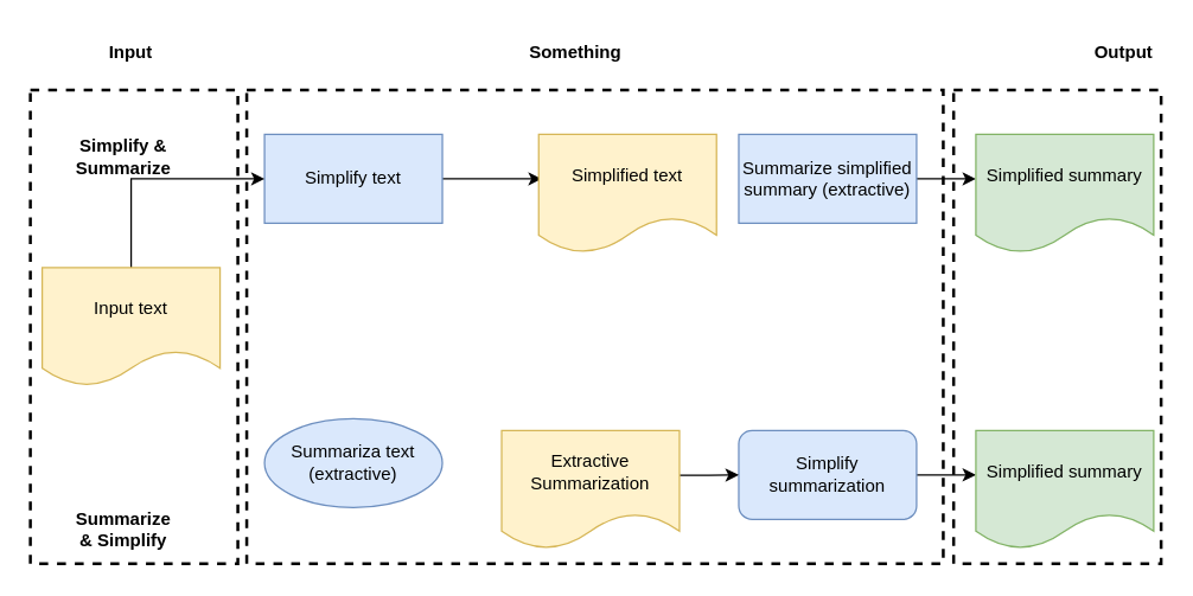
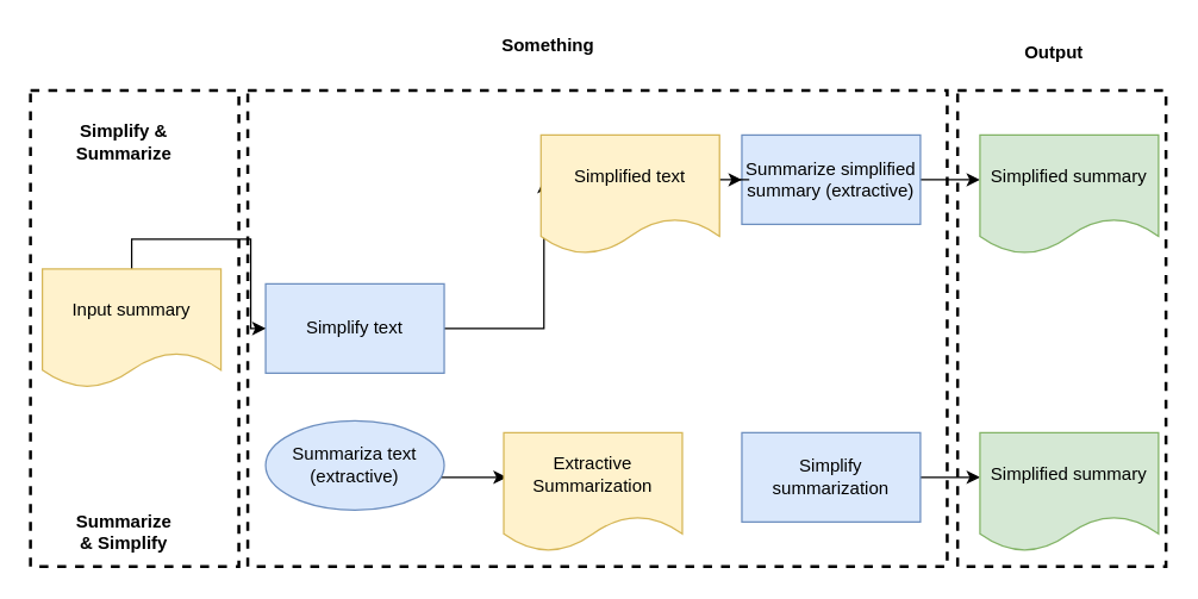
- <mxCell id="23" value="&lt;b&gt;Input&lt;/b&gt;" style="text;html=1;strokeColor=none;fillColor=none;align=center;verticalAlign=middle;whiteSpace=wrap;rounded=0;dashed=1;" vertex="1" parent="1"><mxGeometry x="58" y="20" width="60" height="30" as="geometry" /></mxCell>
- <mxCell id="24" value="&lt;b&gt;Something&lt;/b&gt;" style="text;html=1;strokeColor=none;fillColor=none;align=center;verticalAlign=middle;whiteSpace=wrap;rounded=0;dashed=1;" vertex="1" parent="1"><mxGeometry x="308" y="20" width="160" height="30" as="geometry" /></mxCell>
+ <mxCell id="24" value="&lt;b&gt;Something&lt;/b&gt;" style="text;html=1;strokeColor=none;fillColor=none;align=center;verticalAlign=middle;whiteSpace=wrap;rounded=0;dashed=1;" vertex="1" parent="1"><mxGeometry x="288" y="15" width="160" height="30" as="geometry" /></mxCell>
- <mxCell id="25" value="&lt;b&gt;Output&lt;/b&gt;" style="text;html=1;strokeColor=none;fillColor=none;align=center;verticalAlign=middle;whiteSpace=wrap;rounded=0;dashed=1;" vertex="1" parent="1"><mxGeometry x="728" y="20" width="60" height="30" as="geometry" /></mxCell>
+ <mxCell id="25" value="&lt;b&gt;Output&lt;/b&gt;" style="text;html=1;strokeColor=none;fillColor=none;align=center;verticalAlign=middle;whiteSpace=wrap;rounded=0;dashed=1;" vertex="1" parent="1"><mxGeometry x="678" y="20" width="60" height="30" as="geometry" /></mxCell>
- <mxCell id="16" value="&lt;b&gt;Simplify &amp;amp; Summarize&lt;/b&gt;" style="text;html=1;strokeColor=none;fillColor=none;align=center;verticalAlign=middle;whiteSpace=wrap;rounded=0;" vertex="1" parent="1"><mxGeometry x="28" y="90" width="110" height="30" as="geometry" /></mxCell>
+ <mxCell id="16" value="&lt;b&gt;Simplify &amp;amp; Summarize&lt;/b&gt;" style="text;html=1;strokeColor=none;fillColor=none;align=center;verticalAlign=middle;whiteSpace=wrap;rounded=0;" vertex="1" parent="1"><mxGeometry x="28" y="80" width="110" height="30" as="geometry" /></mxCell>
- <mxCell id="3" value="Simplify text" style="whiteSpace=wrap;html=1;rounded=0;fillColor=#dae8fc;strokeColor=#6c8ebf;" vertex="1" parent="1"><mxGeometry x="178" y="90" width="120" height="60" as="geometry" /></mxCell>
+ <mxCell id="3" value="Simplify text" style="whiteSpace=wrap;html=1;rounded=0;fillColor=#dae8fc;strokeColor=#6c8ebf;" vertex="1" parent="1"><mxGeometry x="178" y="190" width="120" height="60" as="geometry" /></mxCell>
+ <mxCell id="6" value="" style="edgeStyle=orthogonalEdgeStyle;rounded=0;orthogonalLoop=1;jettySize=auto;html=1;exitX=1;exitY=0.375;exitDx=0;exitDy=0;exitPerimeter=0;" edge="1" parent="1" source="7" target="5"><mxGeometry relative="1" as="geometry"><Array as="points" /></mxGeometry></mxCell>
- <mxCell id="19" value="Input text" style="shape=document;whiteSpace=wrap;html=1;boundedLbl=1;rounded=0;fillColor=#fff2cc;strokeColor=#d6b656;" vertex="1" parent="1"><mxGeometry x="28" y="180" width="120" height="80" as="geometry" /></mxCell>
+ <mxCell id="19" value="Input summary" style="shape=document;whiteSpace=wrap;html=1;boundedLbl=1;rounded=0;fillColor=#fff2cc;strokeColor=#d6b656;" vertex="1" parent="1"><mxGeometry x="28" y="180" width="120" height="80" as="geometry" /></mxCell>
+ <mxCell id="9" value="" style="edgeStyle=orthogonalEdgeStyle;rounded=0;orthogonalLoop=1;jettySize=auto;html=1;entryX=0.017;entryY=0.375;entryDx=0;entryDy=0;entryPerimeter=0;" edge="1" parent="1" source="10" target="14"><mxGeometry relative="1" as="geometry"><mxPoint x="320" y="320" as="targetPoint" /><Array as="points"><mxPoint x="318" y="320" /><mxPoint x="318" y="320" /></Array></mxGeometry></mxCell>
- <mxCell id="13" value="" style="edgeStyle=orthogonalEdgeStyle;rounded=0;orthogonalLoop=1;jettySize=auto;html=1;exitX=1.001;exitY=0.378;exitDx=0;exitDy=0;exitPerimeter=0;" edge="1" parent="1" source="14" target="12"><mxGeometry relative="1" as="geometry"><Array as="points" /></mxGeometry></mxCell>
- <mxCell id="12" value="Simplify summarization" style="whiteSpace=wrap;html=1;fillColor=#dae8fc;strokeColor=#6c8ebf;rounded=1;" vertex="1" parent="1"><mxGeometry x="498" y="290" width="120" height="60" as="geometry" /></mxCell>
+ <mxCell id="12" value="Simplify summarization" style="whiteSpace=wrap;html=1;rounded=0;fillColor=#dae8fc;strokeColor=#6c8ebf;" vertex="1" parent="1"><mxGeometry x="498" y="290" width="120" height="60" as="geometry" /></mxCell>
